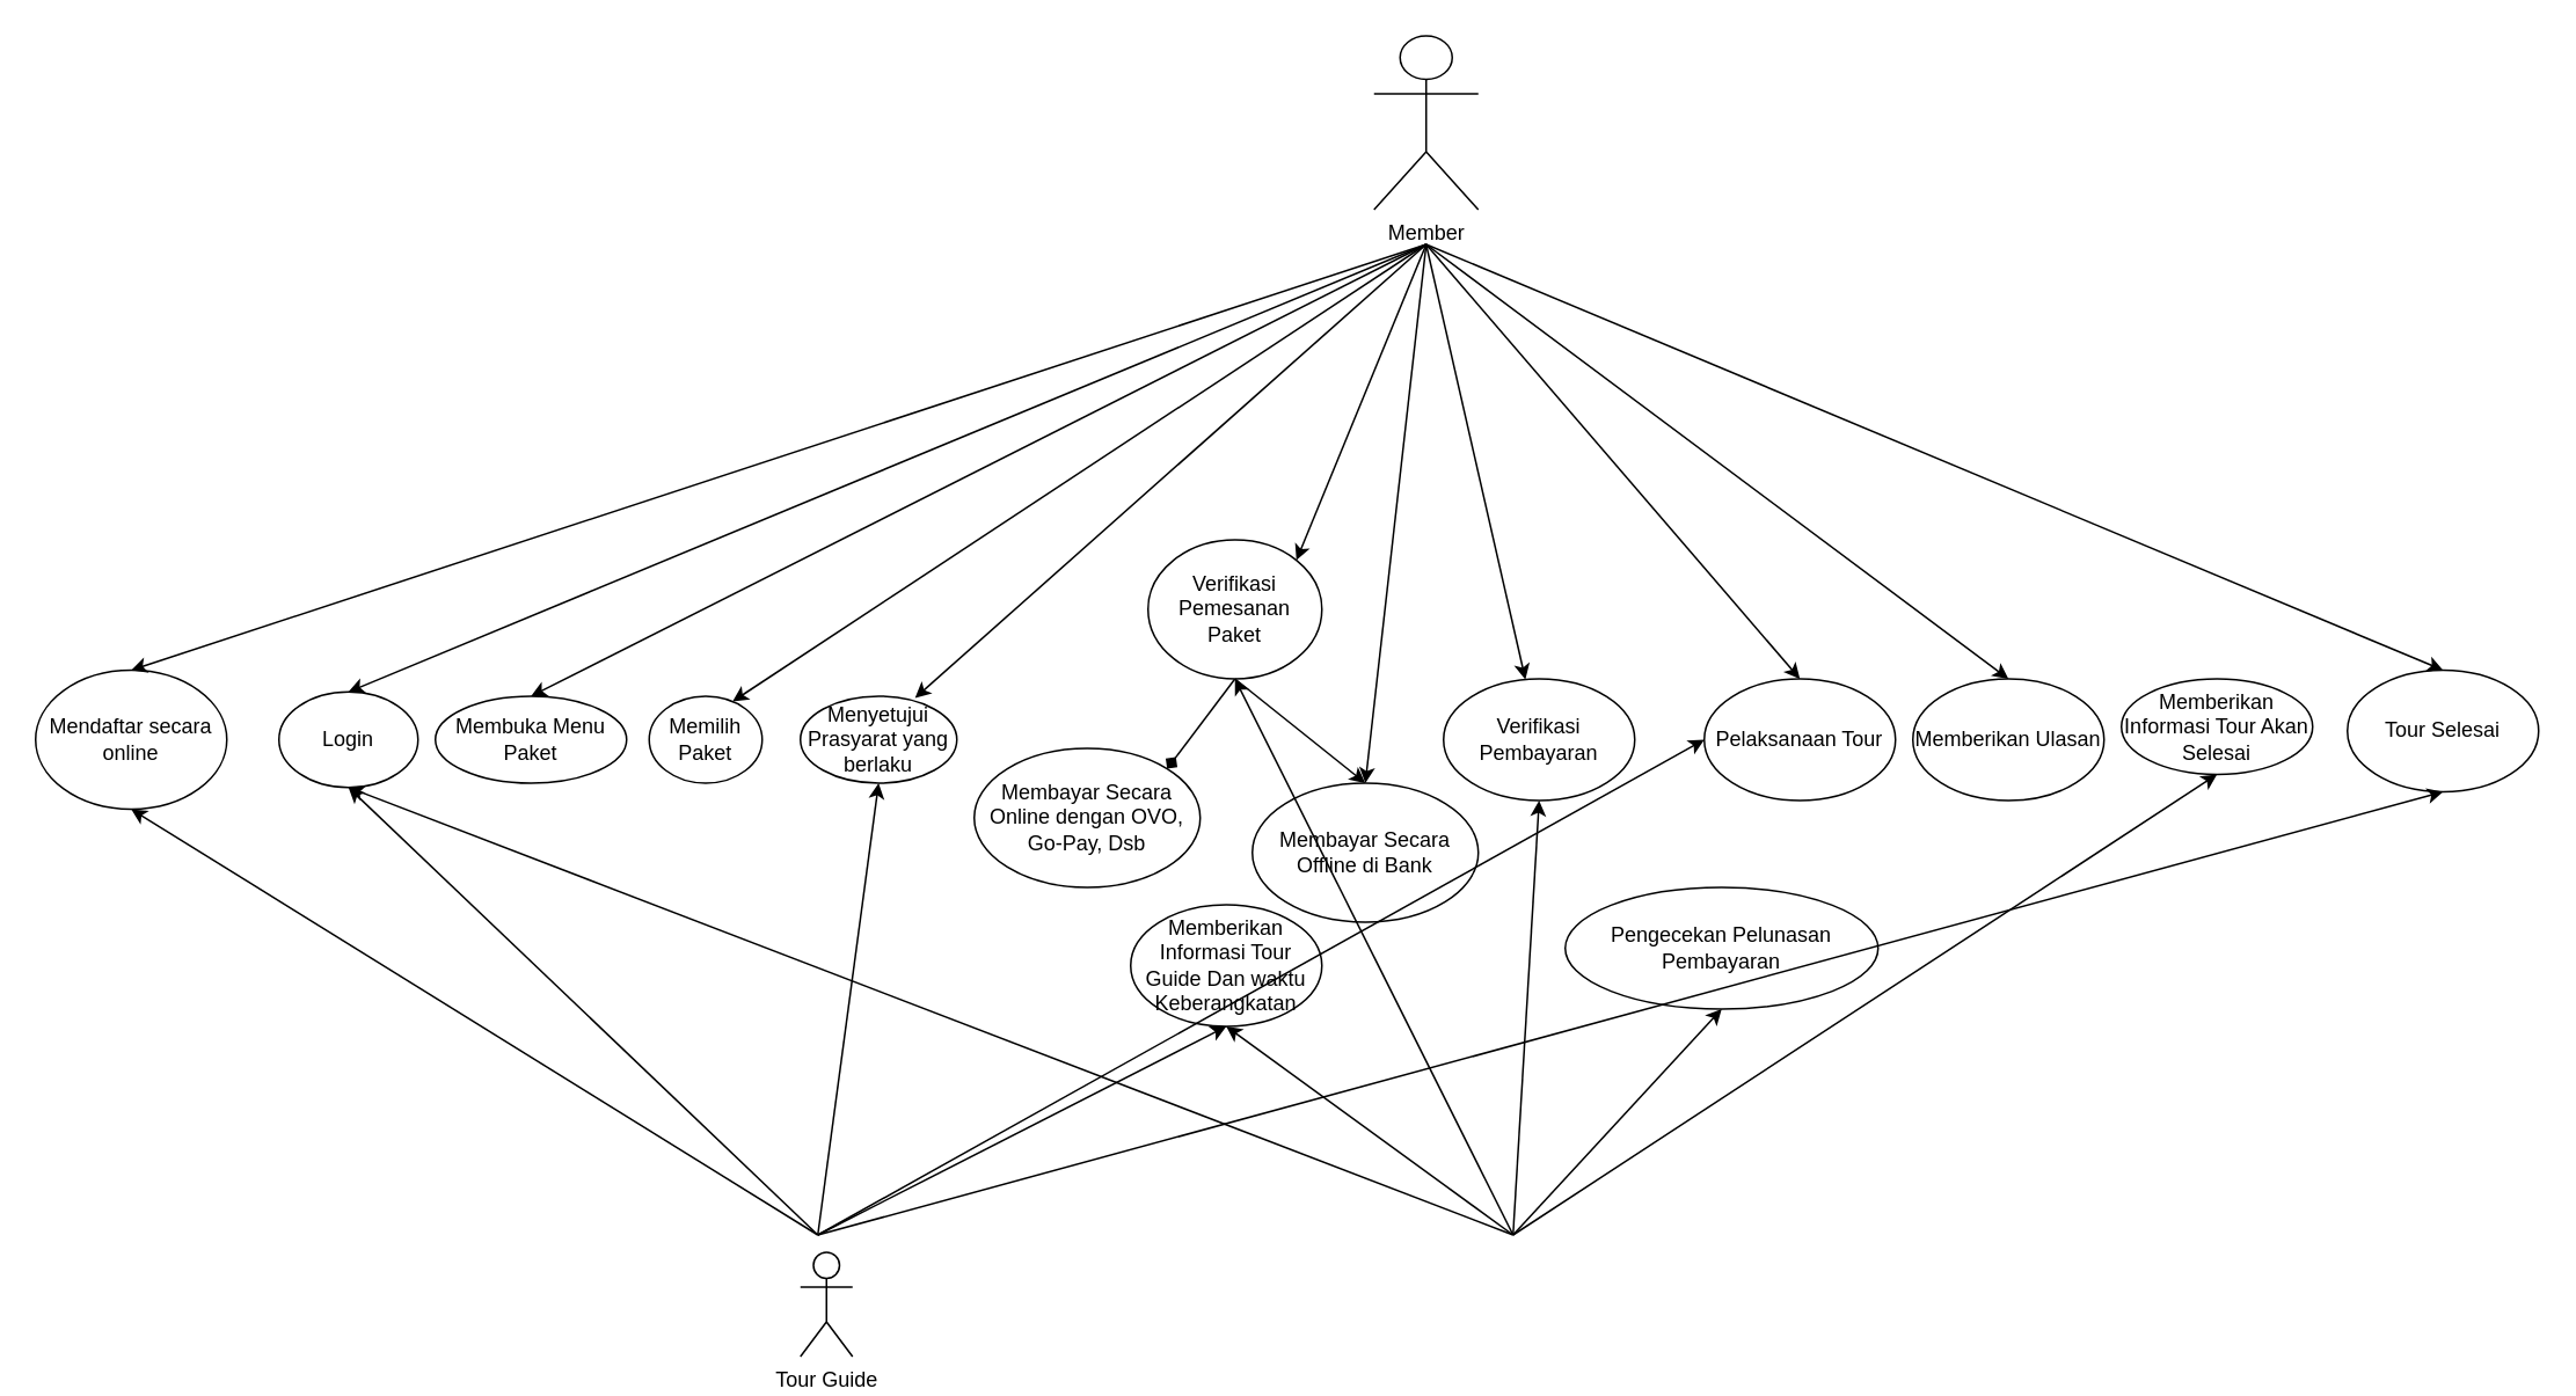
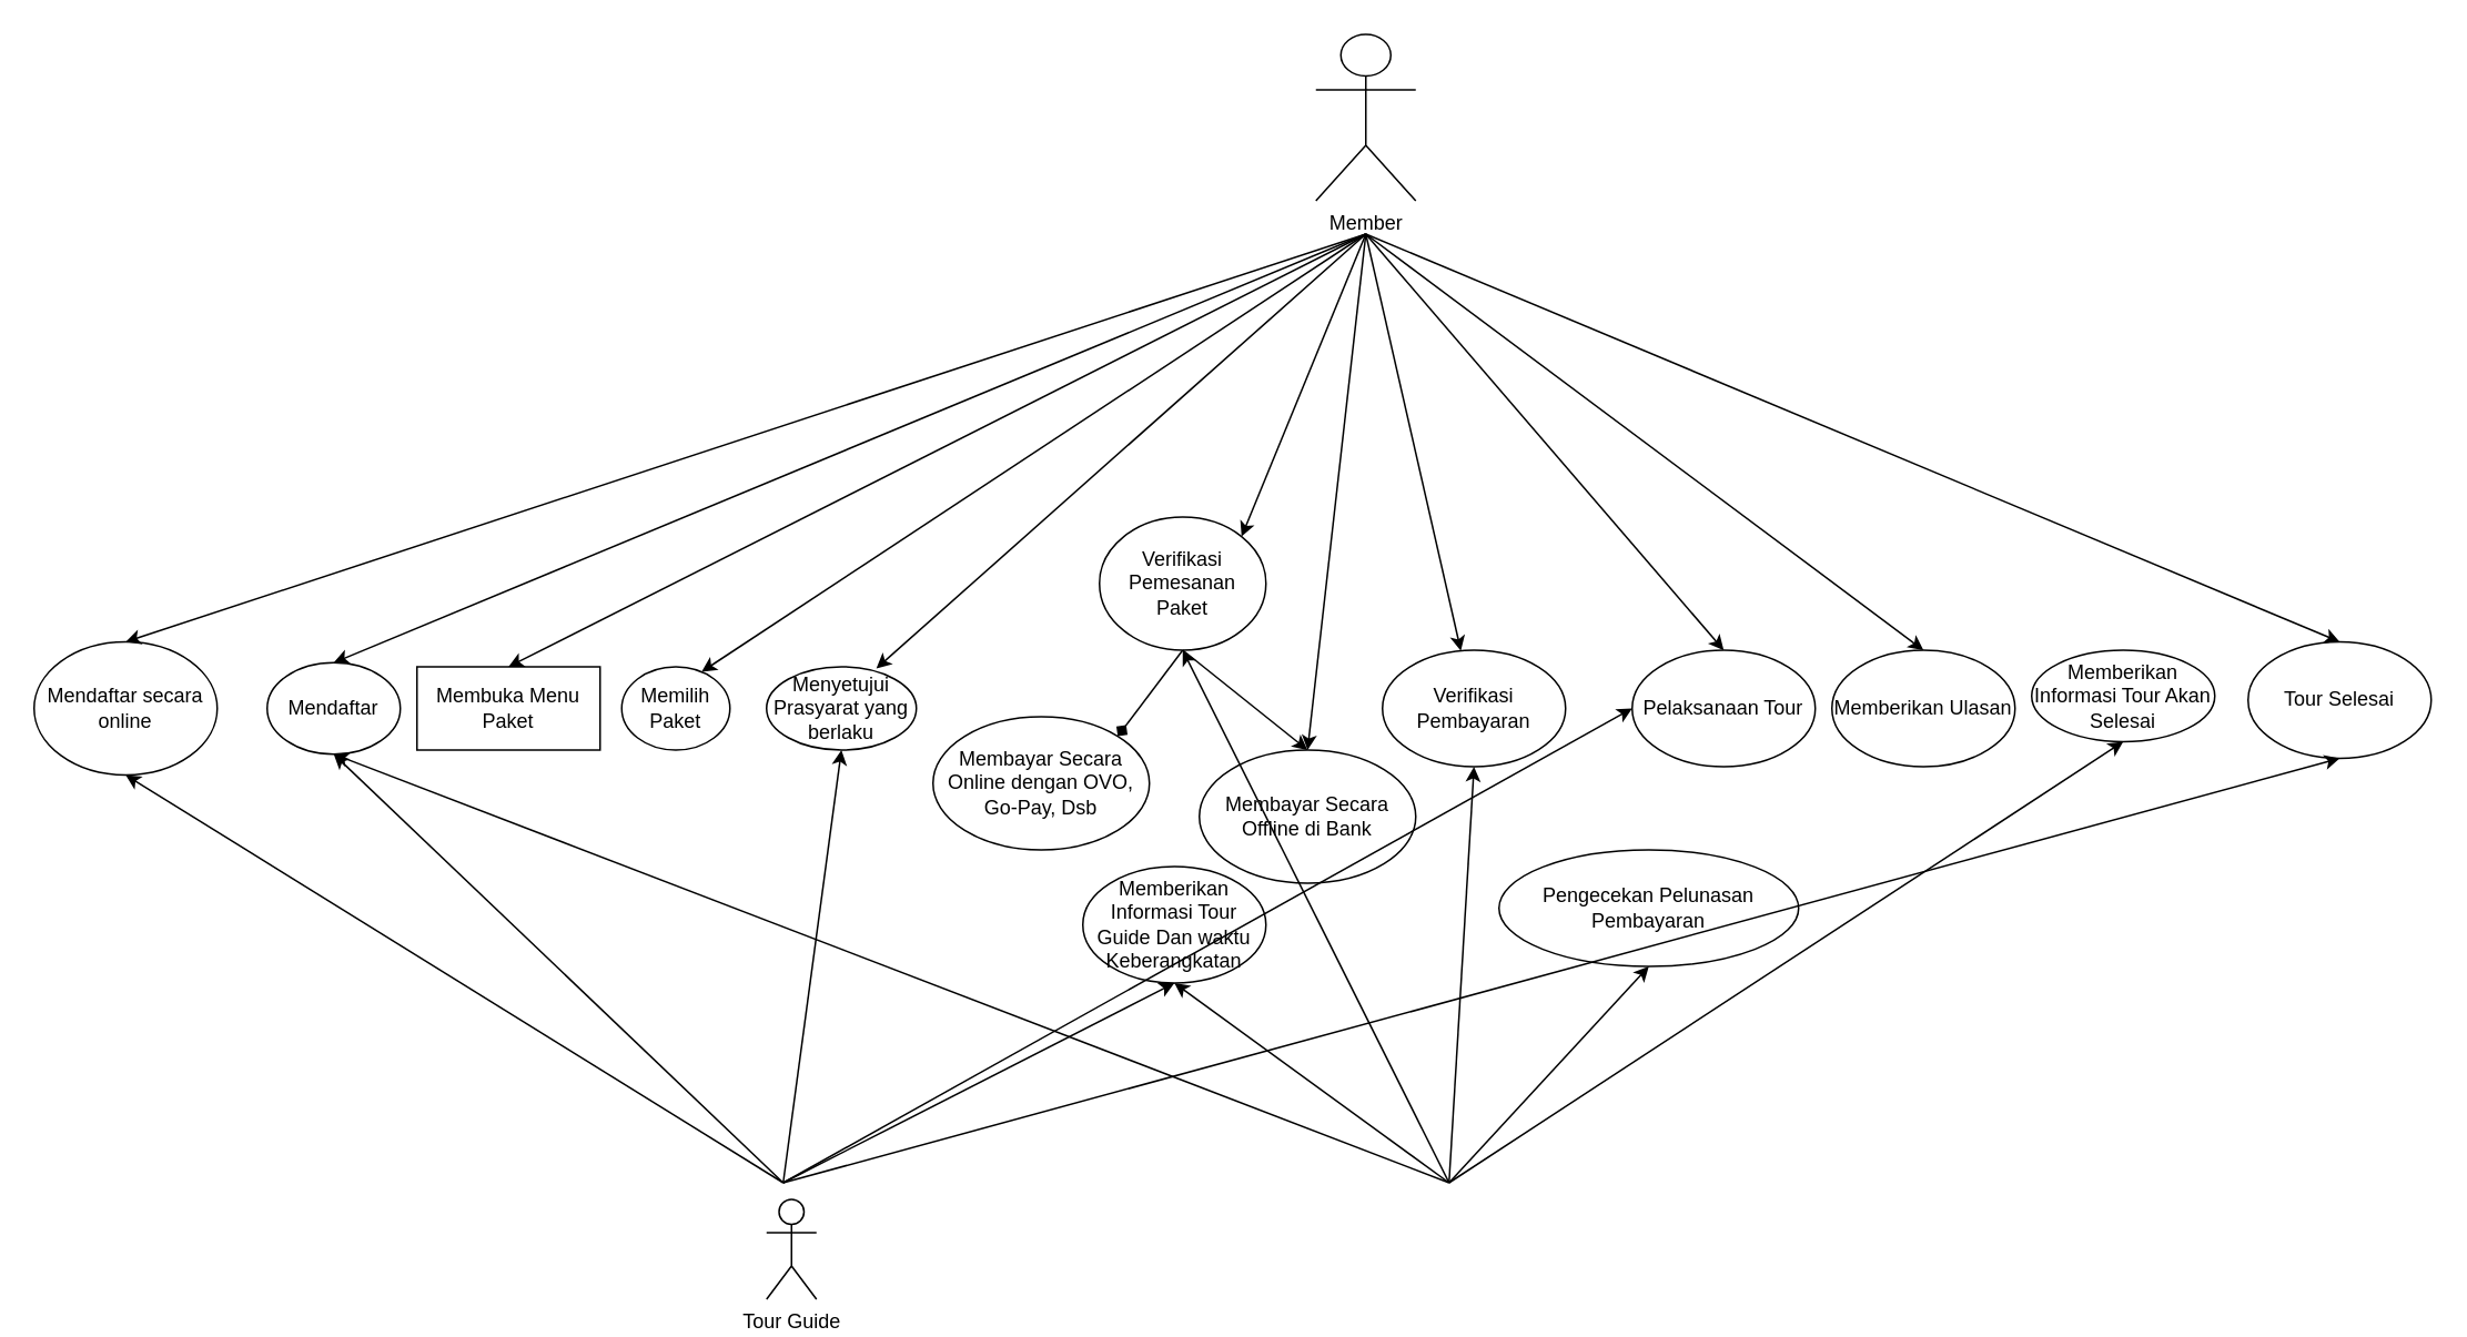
- <mxCell id="4" value="Login" style="ellipse;whiteSpace=wrap;html=1;" vertex="1" parent="1"><mxGeometry x="160" y="397.5" width="80" height="55" as="geometry" /></mxCell>
+ <mxCell id="4" value="Mendaftar" style="ellipse;whiteSpace=wrap;html=1;" vertex="1" parent="1"><mxGeometry x="160" y="397.5" width="80" height="55" as="geometry" /></mxCell>
- <mxCell id="5" value="Membuka Menu Paket" style="ellipse;whiteSpace=wrap;html=1;" vertex="1" parent="1"><mxGeometry x="250" y="400" width="110" height="50" as="geometry" /></mxCell>
+ <mxCell id="5" value="Membuka Menu Paket" style="whiteSpace=wrap;html=1;rounded=0;" vertex="1" parent="1"><mxGeometry x="250" y="400" width="110" height="50" as="geometry" /></mxCell>
